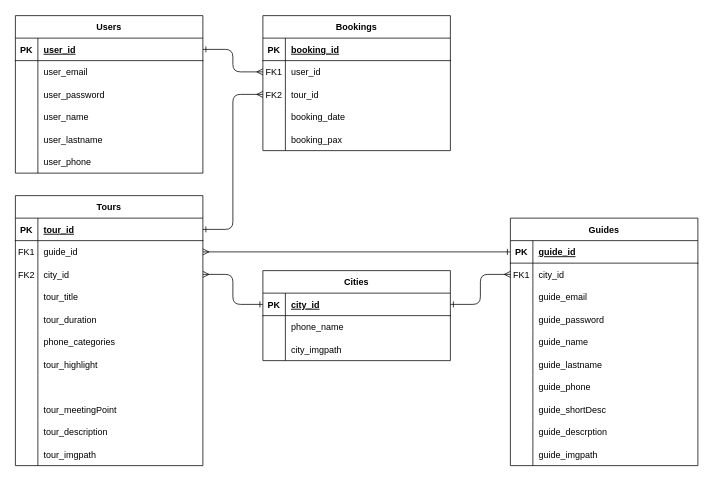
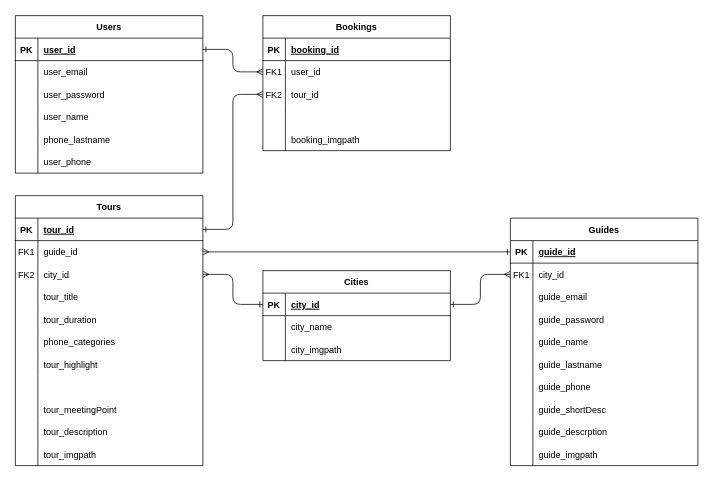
- <mxCell id="14" value="booking_date" style="shape=partialRectangle;overflow=hidden;connectable=0;fillColor=none;top=0;left=0;bottom=0;right=0;align=left;spacingLeft=6;" parent="12" vertex="1"><mxGeometry x="30" width="220" height="30" as="geometry" /></mxCell>
- <mxCell id="66" value="user_lastname" style="shape=partialRectangle;overflow=hidden;connectable=0;fillColor=none;top=0;left=0;bottom=0;right=0;align=left;spacingLeft=6;" parent="64" vertex="1"><mxGeometry x="30" width="220" height="30" as="geometry" /></mxCell>
+ <mxCell id="66" value="phone_lastname" style="shape=partialRectangle;overflow=hidden;connectable=0;fillColor=none;top=0;left=0;bottom=0;right=0;align=left;spacingLeft=6;" parent="64" vertex="1"><mxGeometry x="30" width="220" height="30" as="geometry" /></mxCell>
- <mxCell id="17" value="booking_pax" style="shape=partialRectangle;overflow=hidden;connectable=0;fillColor=none;top=0;left=0;bottom=0;right=0;align=left;spacingLeft=6;" parent="15" vertex="1"><mxGeometry x="30" width="220" height="30" as="geometry" /></mxCell>
+ <mxCell id="17" value="booking_imgpath" style="shape=partialRectangle;overflow=hidden;connectable=0;fillColor=none;top=0;left=0;bottom=0;right=0;align=left;spacingLeft=6;" parent="15" vertex="1"><mxGeometry x="30" width="220" height="30" as="geometry" /></mxCell>
- <mxCell id="108" value="phone_name" style="shape=partialRectangle;overflow=hidden;connectable=0;fillColor=none;top=0;left=0;bottom=0;right=0;align=left;spacingLeft=6;" parent="106" vertex="1"><mxGeometry x="30" width="220" height="30" as="geometry" /></mxCell>
+ <mxCell id="108" value="city_name" style="shape=partialRectangle;overflow=hidden;connectable=0;fillColor=none;top=0;left=0;bottom=0;right=0;align=left;spacingLeft=6;" parent="106" vertex="1"><mxGeometry x="30" width="220" height="30" as="geometry" /></mxCell>
